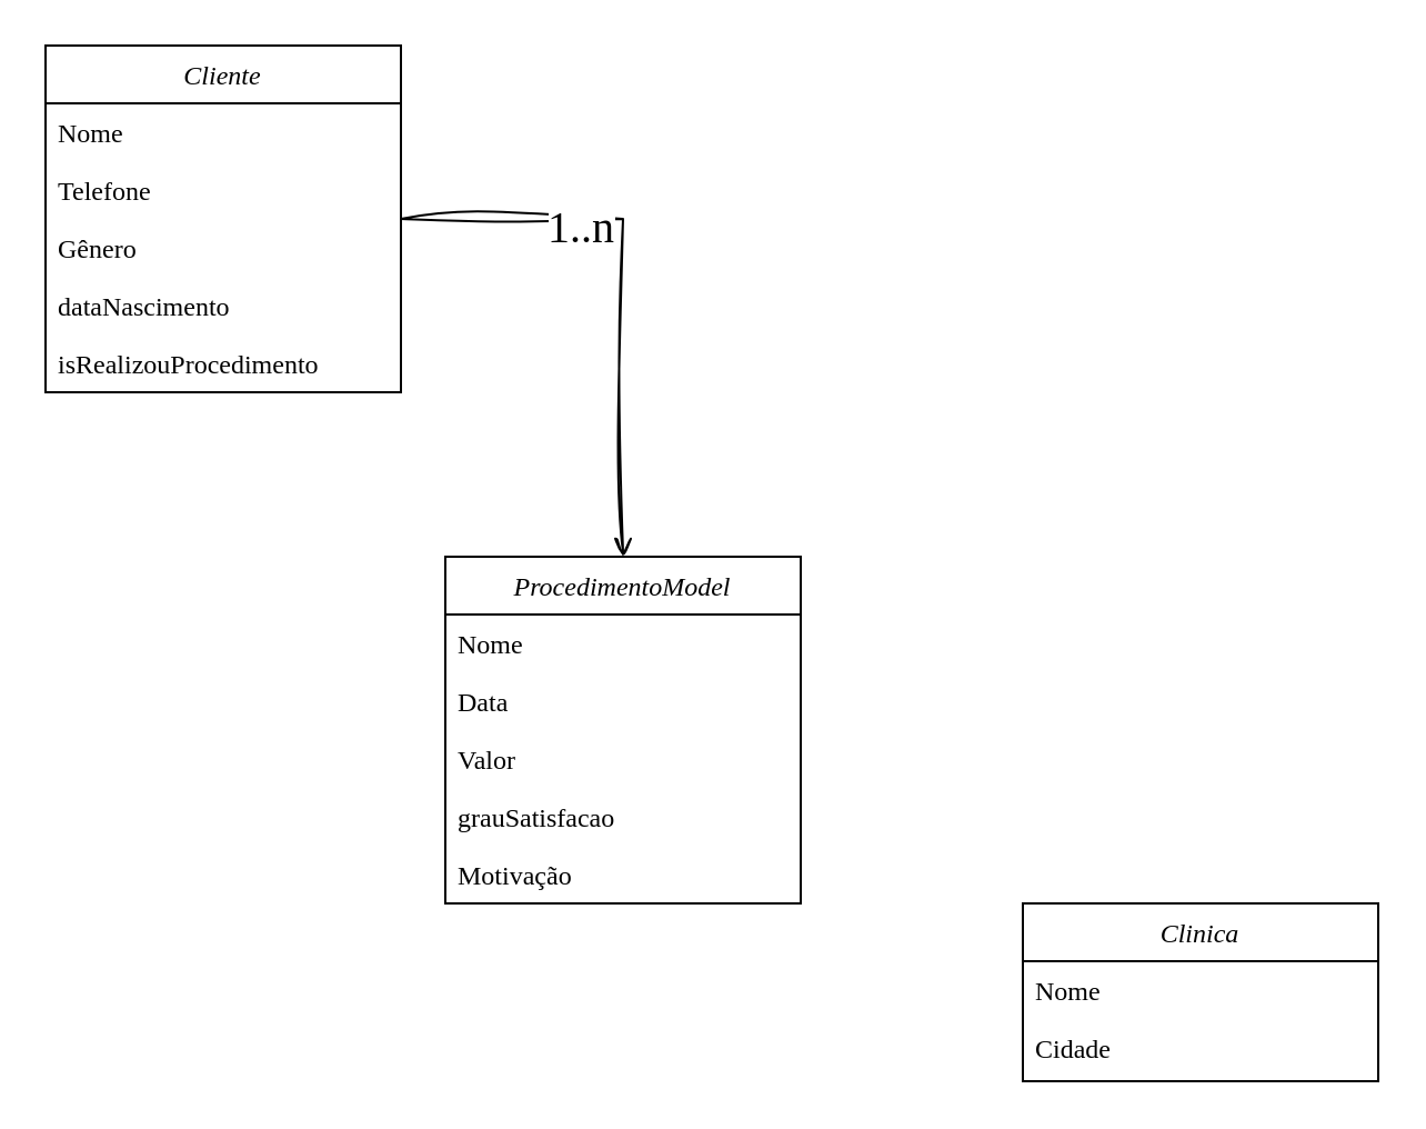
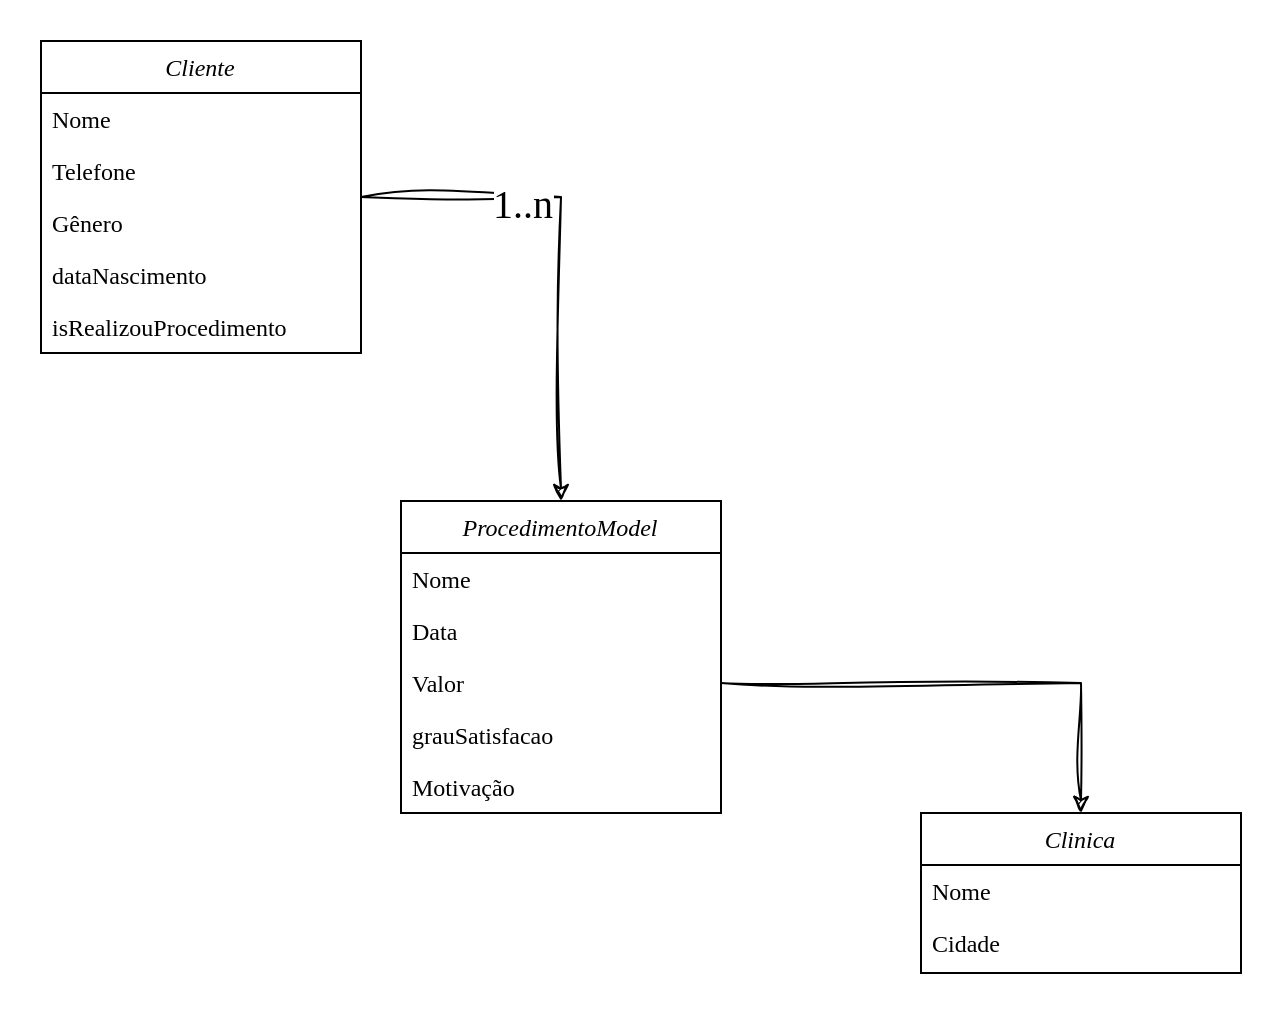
- <mxCell id="2" style="edgeStyle=orthogonalEdgeStyle;rounded=0;sketch=1;hachureGap=4;jiggle=2;curveFitting=1;orthogonalLoop=1;jettySize=auto;html=1;entryX=0.5;entryY=0;entryDx=0;entryDy=0;fontFamily=Verdana;fontSize=16;endArrow=open;" parent="1" source="4" target="10" edge="1"><mxGeometry relative="1" as="geometry" /></mxCell>
+ <mxCell id="2" style="edgeStyle=orthogonalEdgeStyle;rounded=0;sketch=1;hachureGap=4;jiggle=2;curveFitting=1;orthogonalLoop=1;jettySize=auto;html=1;entryX=0.5;entryY=0;entryDx=0;entryDy=0;fontFamily=Verdana;fontSize=16;" parent="1" source="4" target="10" edge="1"><mxGeometry relative="1" as="geometry" /></mxCell>
+ <mxCell id="19" style="edgeStyle=orthogonalEdgeStyle;rounded=0;sketch=1;hachureGap=4;jiggle=2;curveFitting=1;orthogonalLoop=1;jettySize=auto;html=1;entryX=0.5;entryY=0;entryDx=0;entryDy=0;fontFamily=Verdana;fontSize=16;" parent="1" source="13" target="16" edge="1"><mxGeometry relative="1" as="geometry" /></mxCell>
